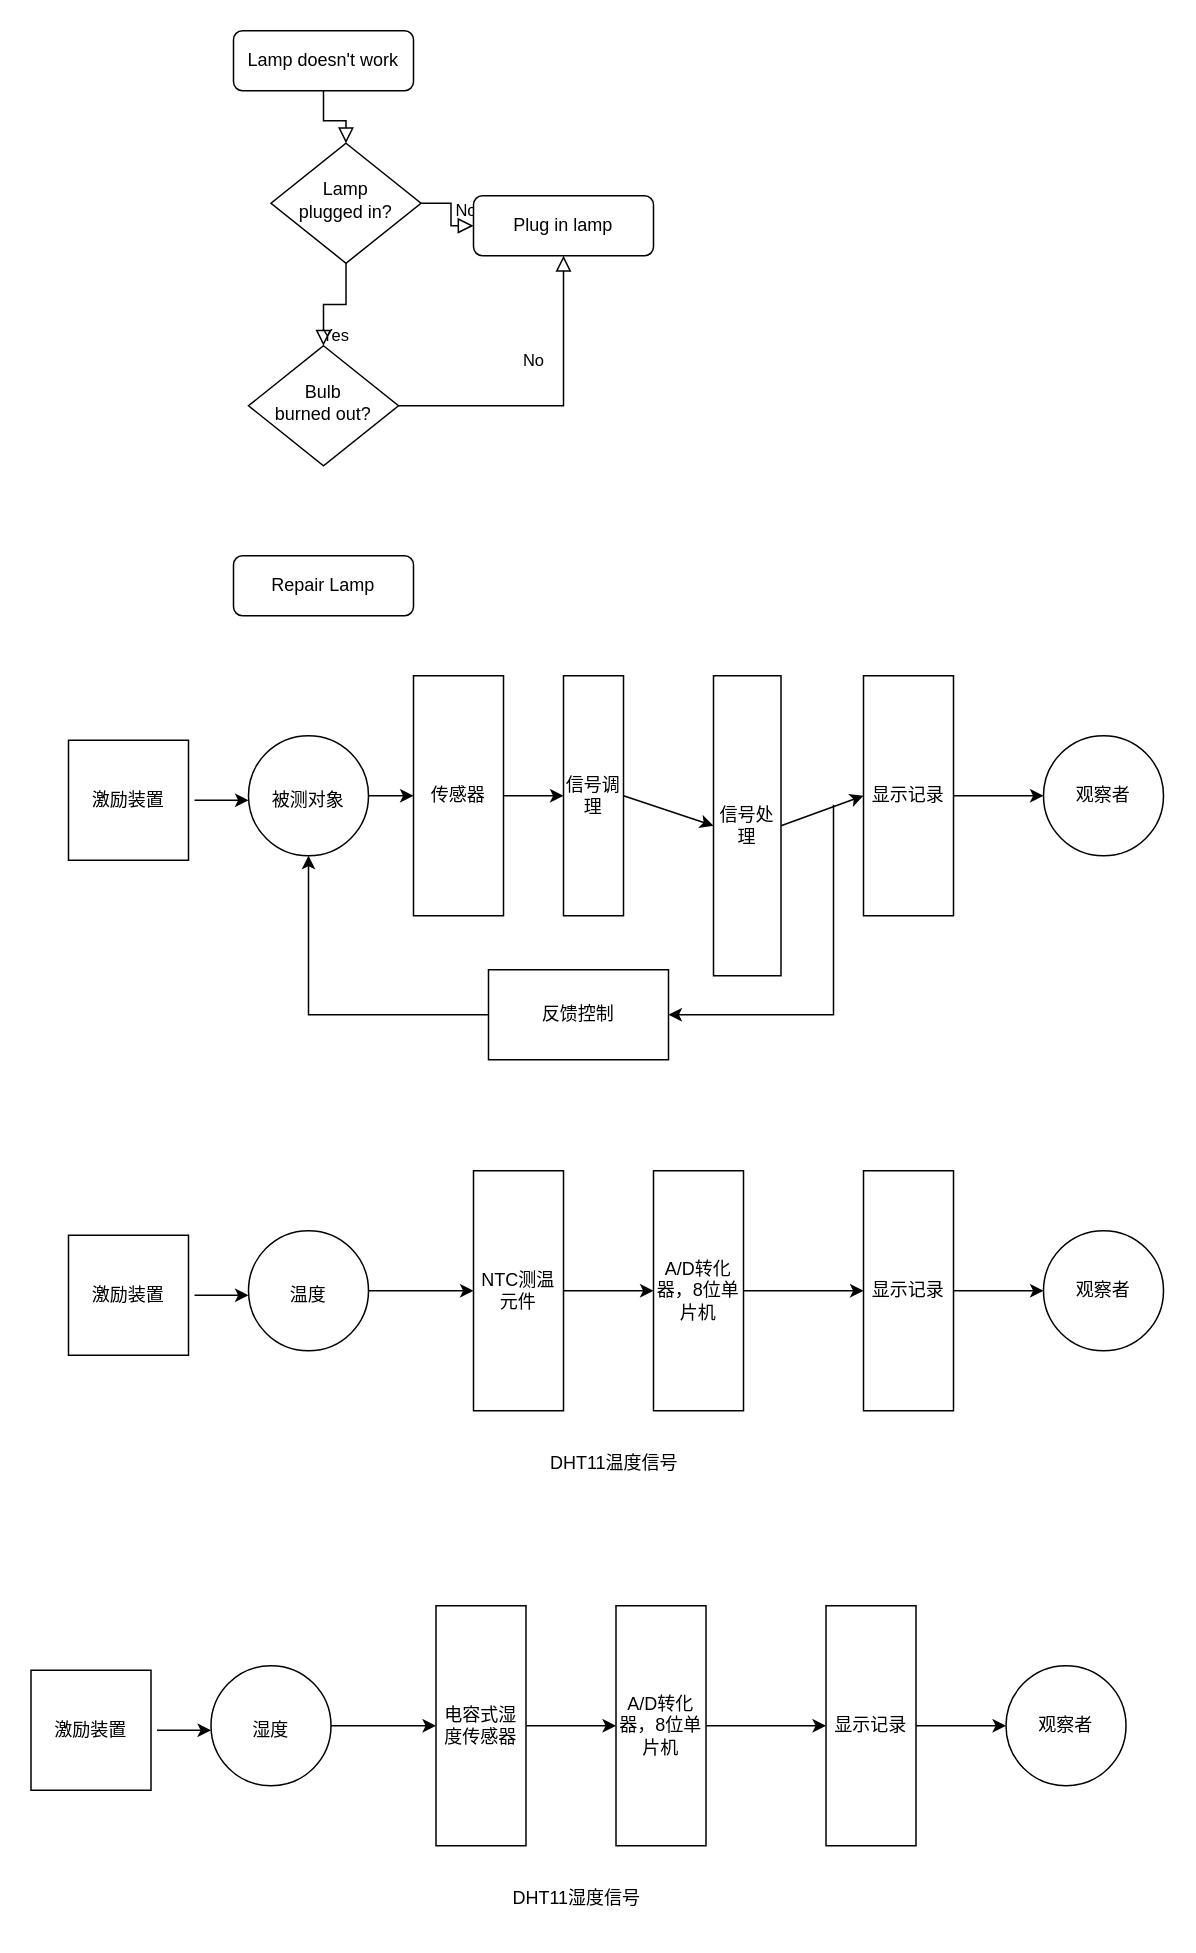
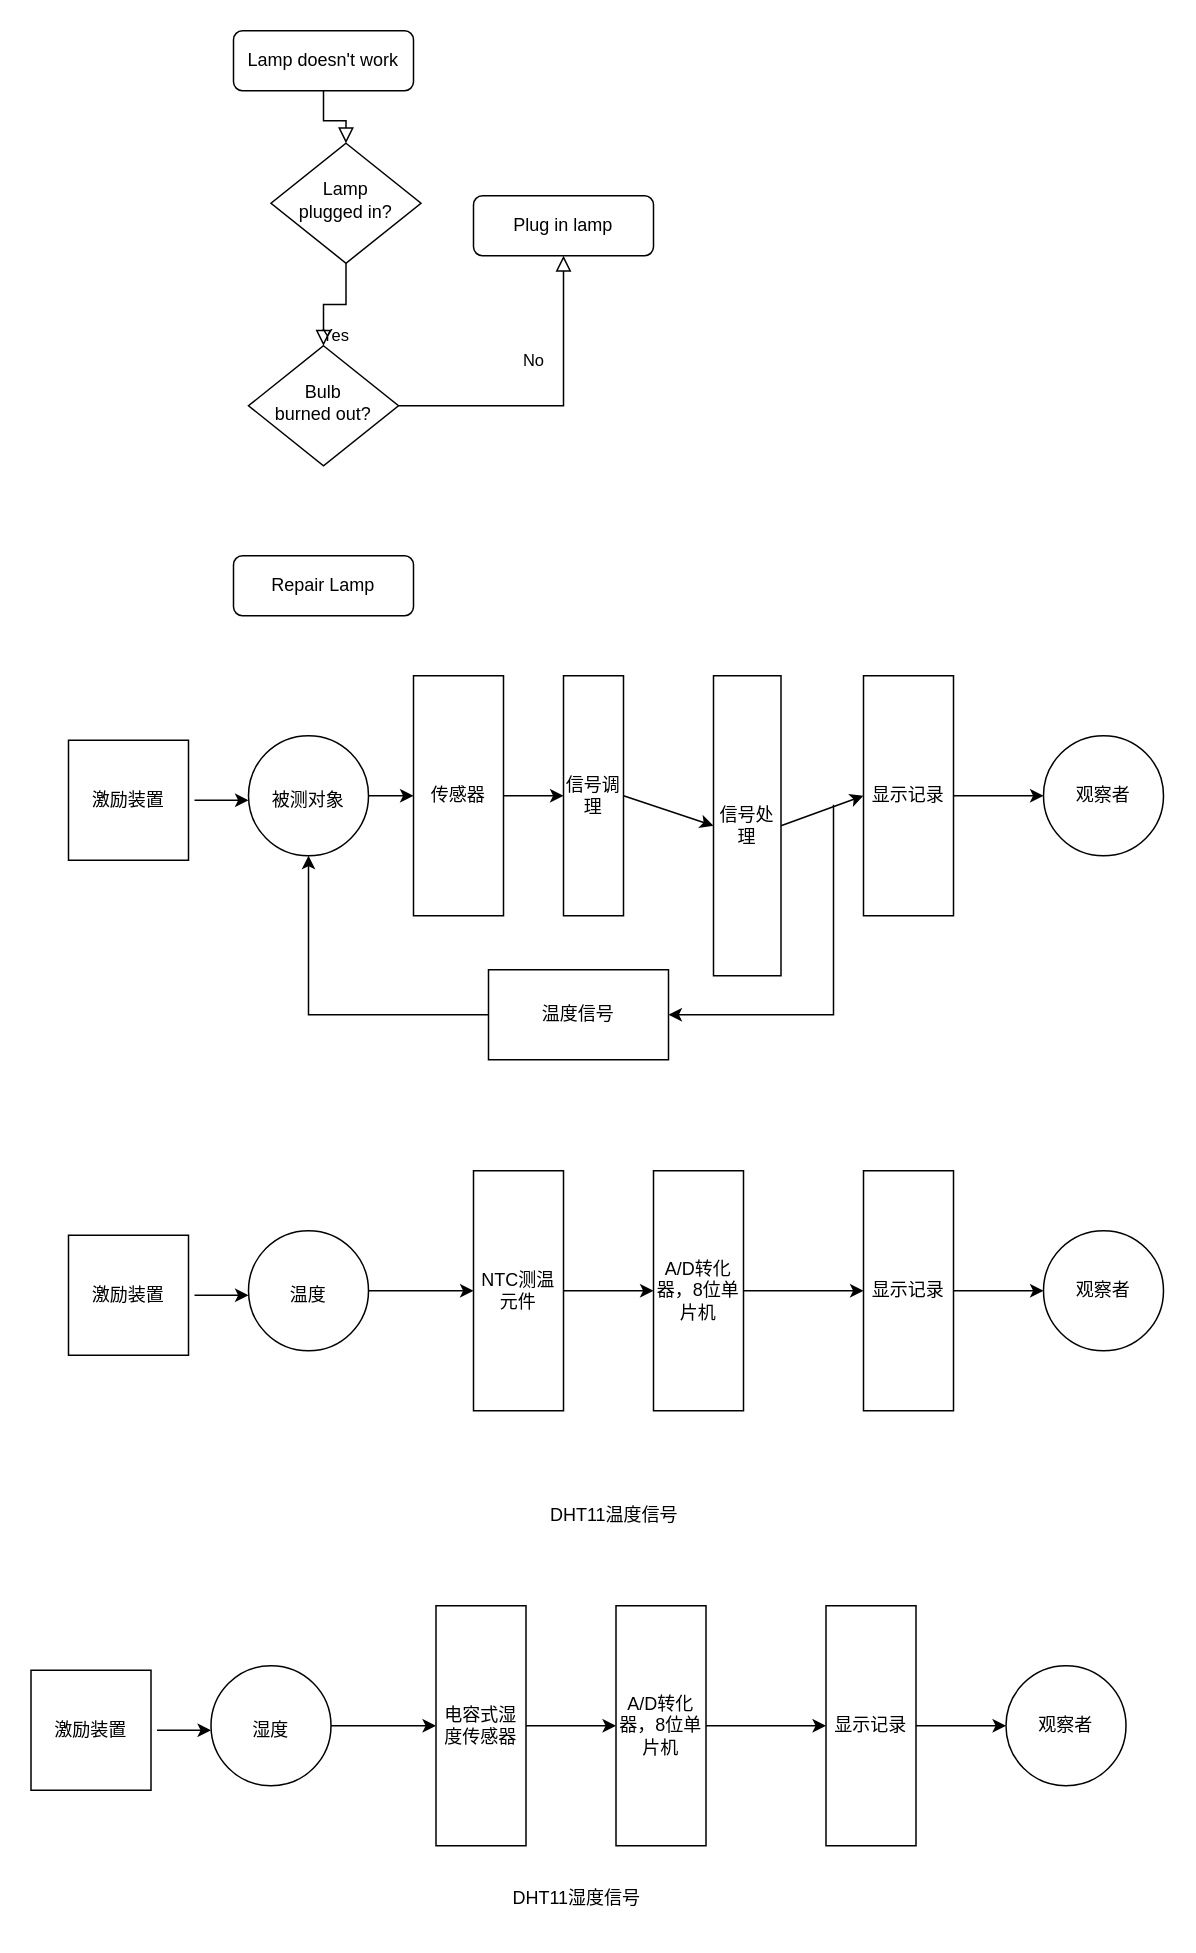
- <mxCell id="5" value="No" style="edgeStyle=orthogonalEdgeStyle;rounded=0;html=1;jettySize=auto;orthogonalLoop=1;fontSize=11;endArrow=block;endFill=0;endSize=8;strokeWidth=1;shadow=0;labelBackgroundColor=none;" parent="1" source="6" target="7" edge="1"><mxGeometry y="10" relative="1" as="geometry"><mxPoint as="offset" /></mxGeometry></mxCell>
- <mxCell id="26" value="反馈控制" style="rounded=0;whiteSpace=wrap;html=1;" vertex="1" parent="1"><mxGeometry x="325" y="646" width="120" height="60" as="geometry" /></mxCell>
+ <mxCell id="26" value="温度信号" style="rounded=0;whiteSpace=wrap;html=1;" vertex="1" parent="1"><mxGeometry x="325" y="646" width="120" height="60" as="geometry" /></mxCell>
- <mxCell id="42" value="DHT11温度信号" style="text;html=1;strokeColor=none;fillColor=none;align=center;verticalAlign=middle;whiteSpace=wrap;rounded=0;" vertex="1" parent="1"><mxGeometry x="349" y="960" width="120" height="30" as="geometry" /></mxCell>
+ <mxCell id="42" value="DHT11温度信号" style="text;html=1;strokeColor=none;fillColor=none;align=center;verticalAlign=middle;whiteSpace=wrap;rounded=0;" vertex="1" parent="1"><mxGeometry x="349" y="995" width="120" height="30" as="geometry" /></mxCell>
